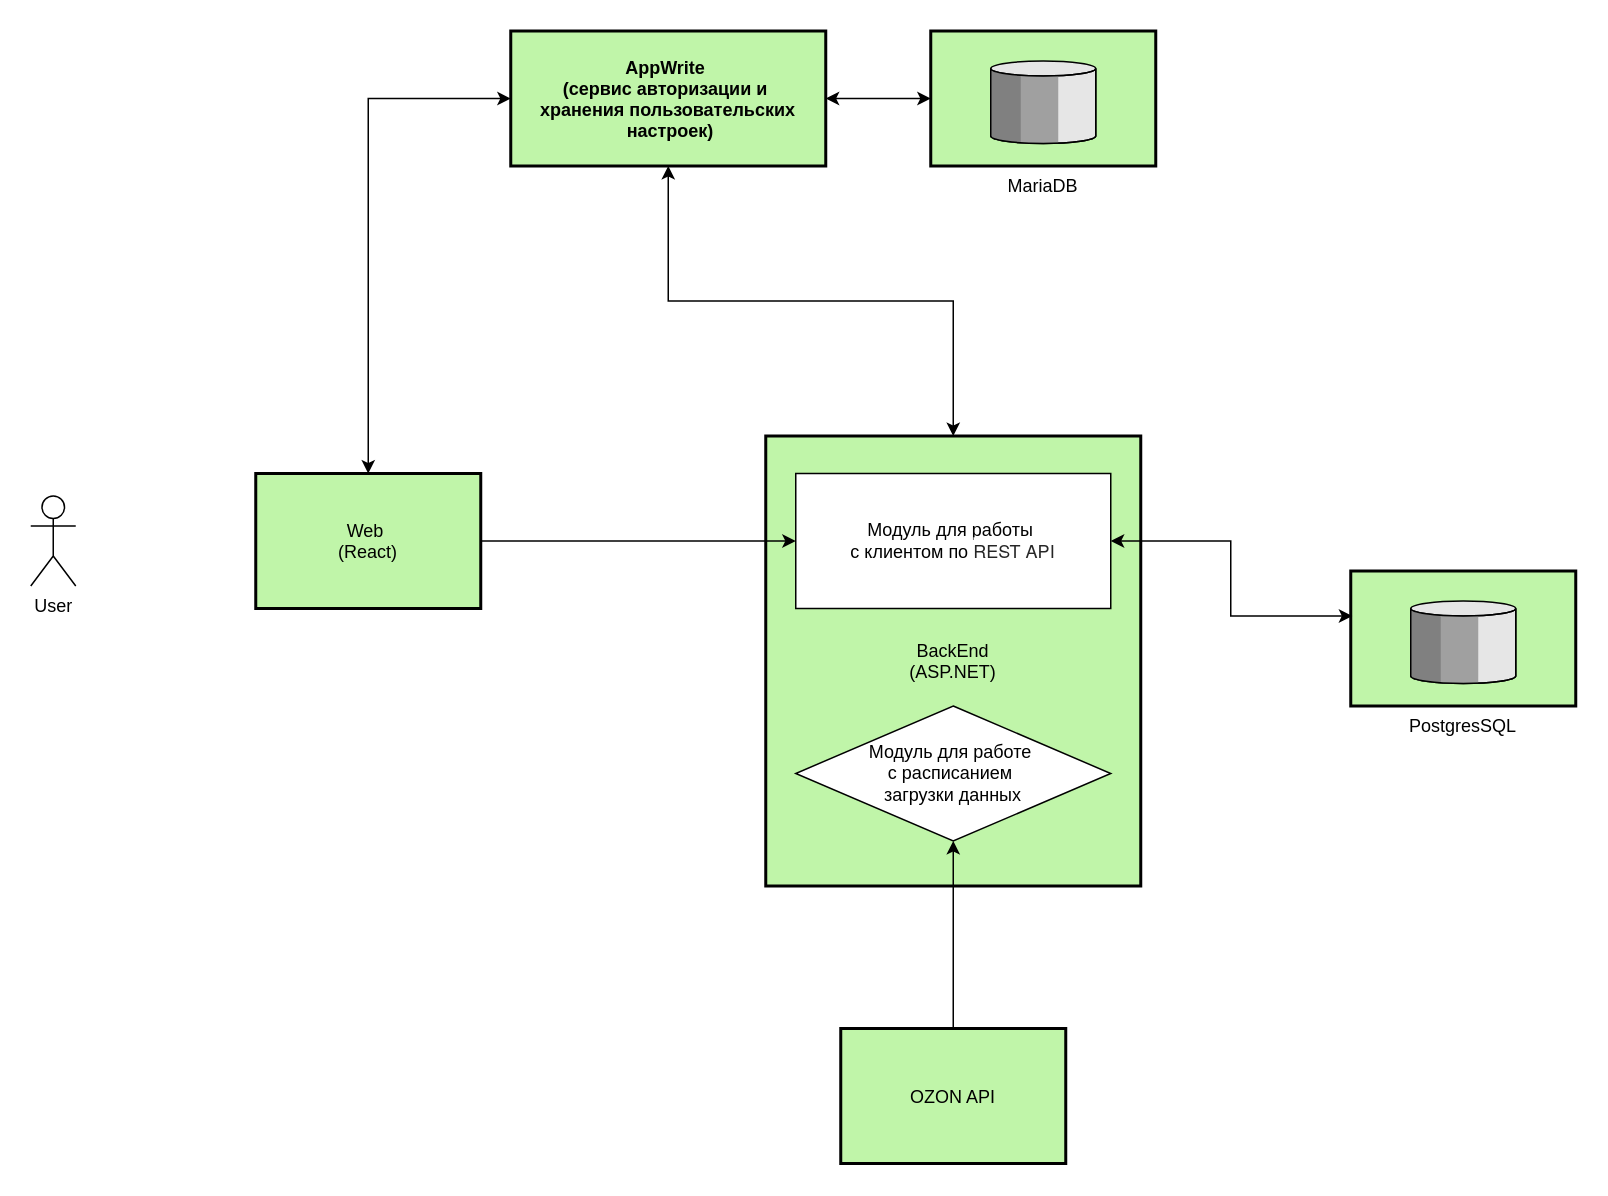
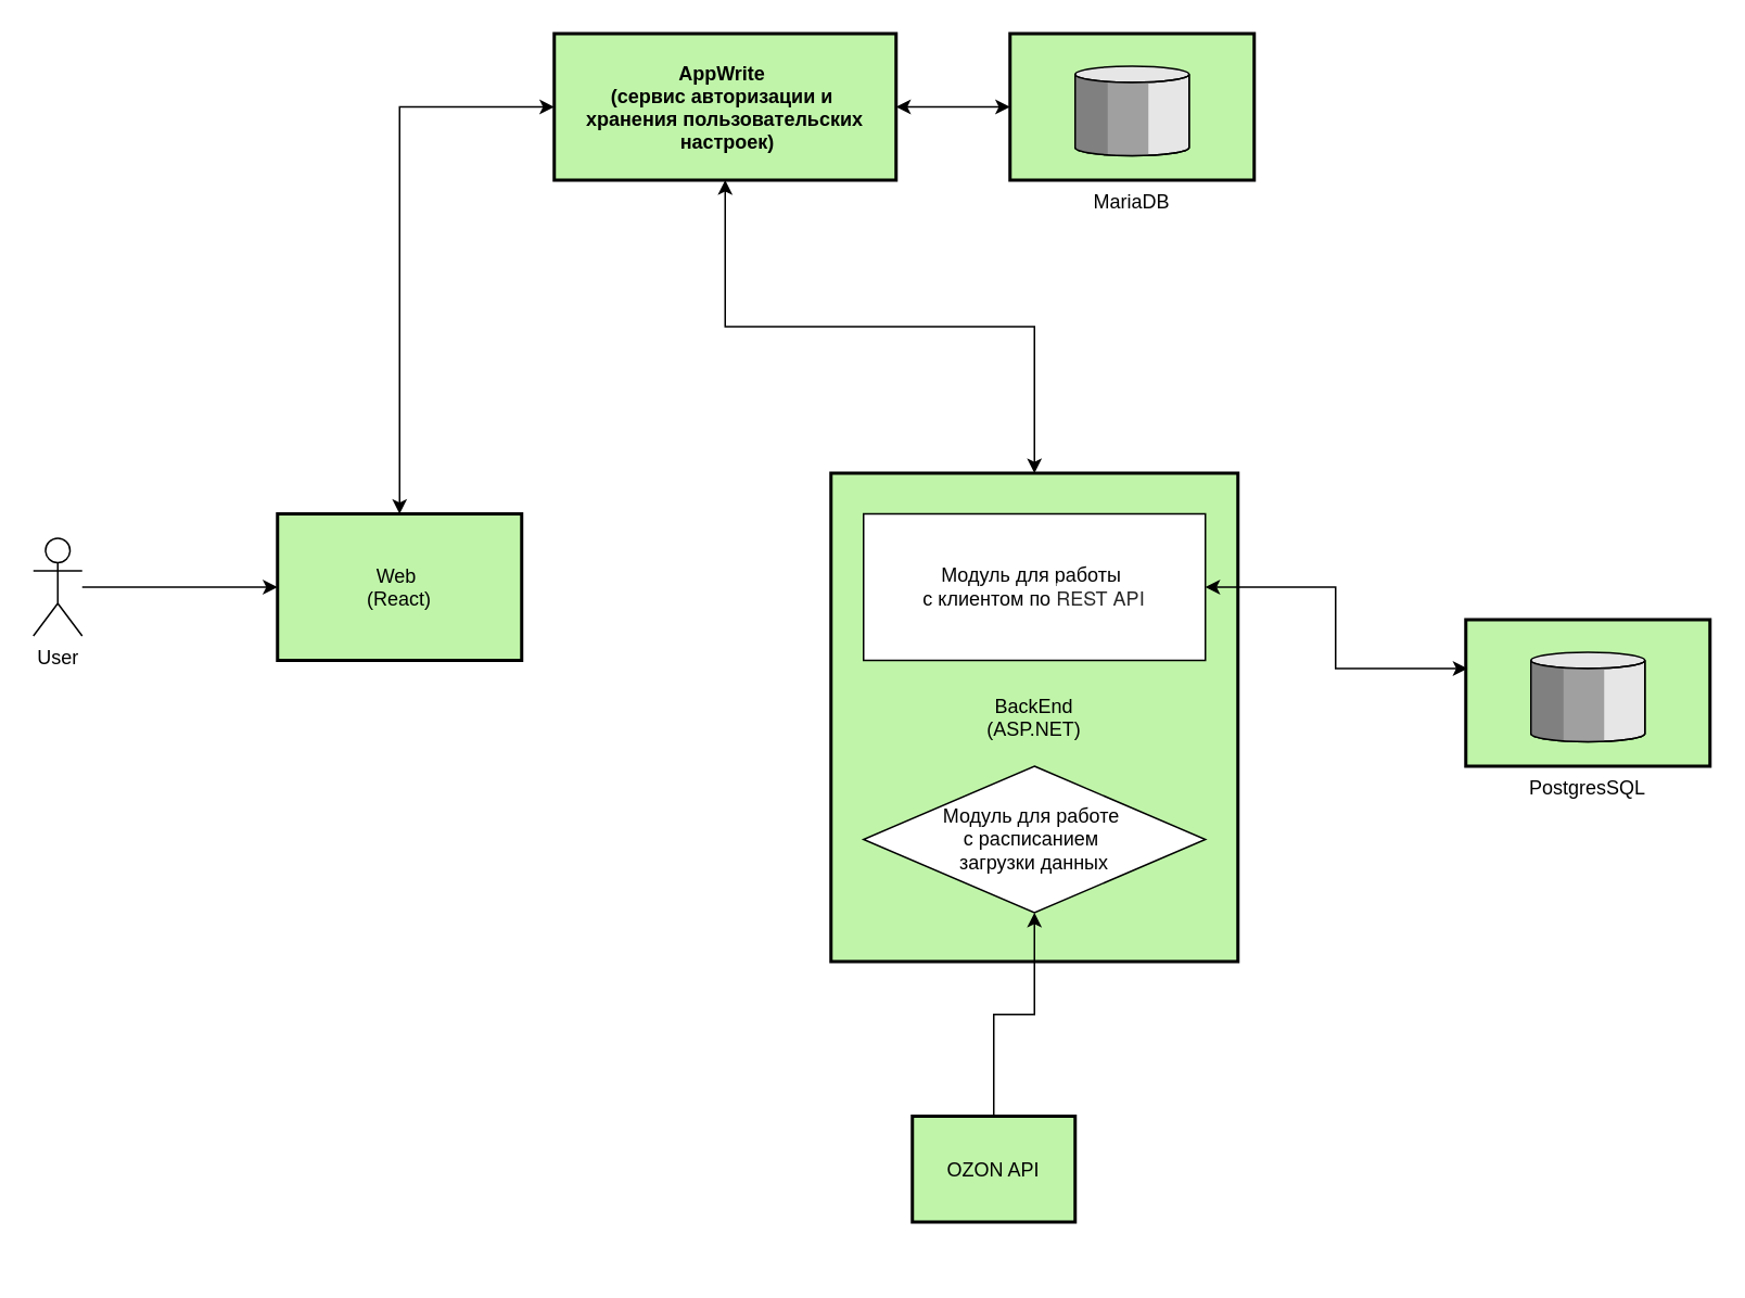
+ <mxCell id="16" style="edgeStyle=orthogonalEdgeStyle;rounded=0;orthogonalLoop=1;jettySize=auto;html=1;" edge="1" parent="1" source="17" target="3"><mxGeometry relative="1" as="geometry" /></mxCell>
- <mxCell id="15" style="edgeStyle=orthogonalEdgeStyle;rounded=0;orthogonalLoop=1;jettySize=auto;html=1;exitX=1;exitY=0.5;exitDx=0;exitDy=0;shadow=0;" parent="1" source="3" target="8" edge="1"><mxGeometry relative="1" as="geometry" /></mxCell>
- <mxCell id="12" value="OZON API" style="strokeWidth=2;dashed=0;align=center;fontSize=12;shape=rect;verticalLabelPosition=middle;verticalAlign=middle;fillColor=#c0f5a9;labelPosition=center;" parent="1" vertex="1"><mxGeometry x="560" y="685" width="150" height="90" as="geometry" /></mxCell>
+ <mxCell id="12" value="OZON API" style="strokeWidth=2;dashed=0;align=center;fontSize=12;shape=rect;verticalLabelPosition=middle;verticalAlign=middle;fillColor=#c0f5a9;labelPosition=center;" parent="1" vertex="1"><mxGeometry x="560" y="685" width="100" height="65" as="geometry" /></mxCell>
